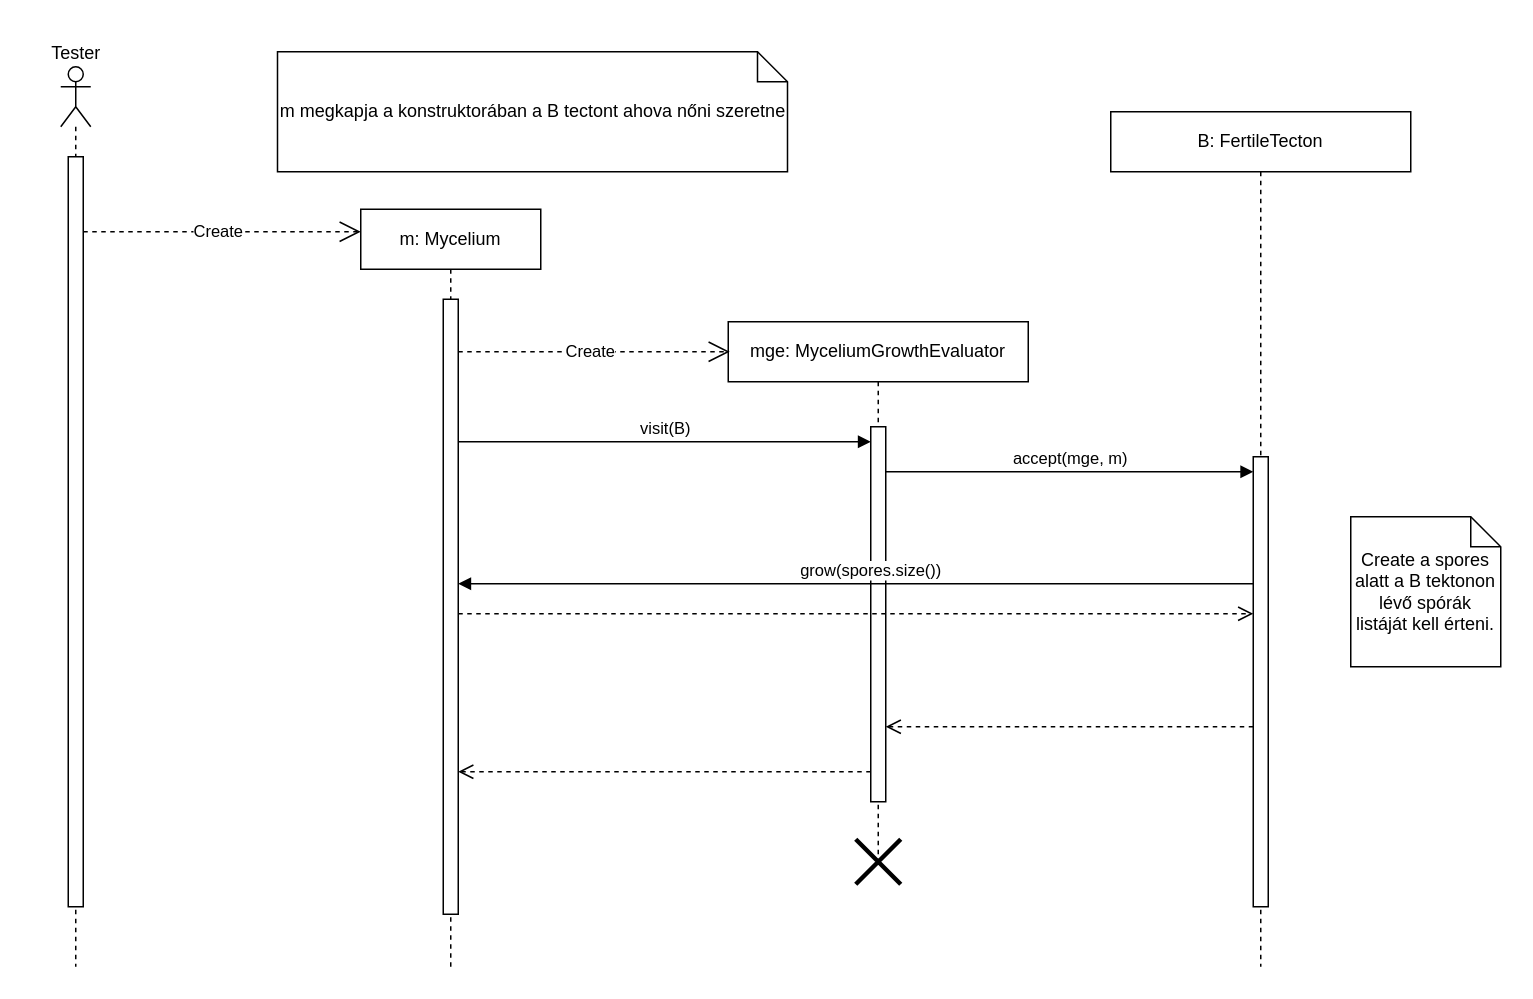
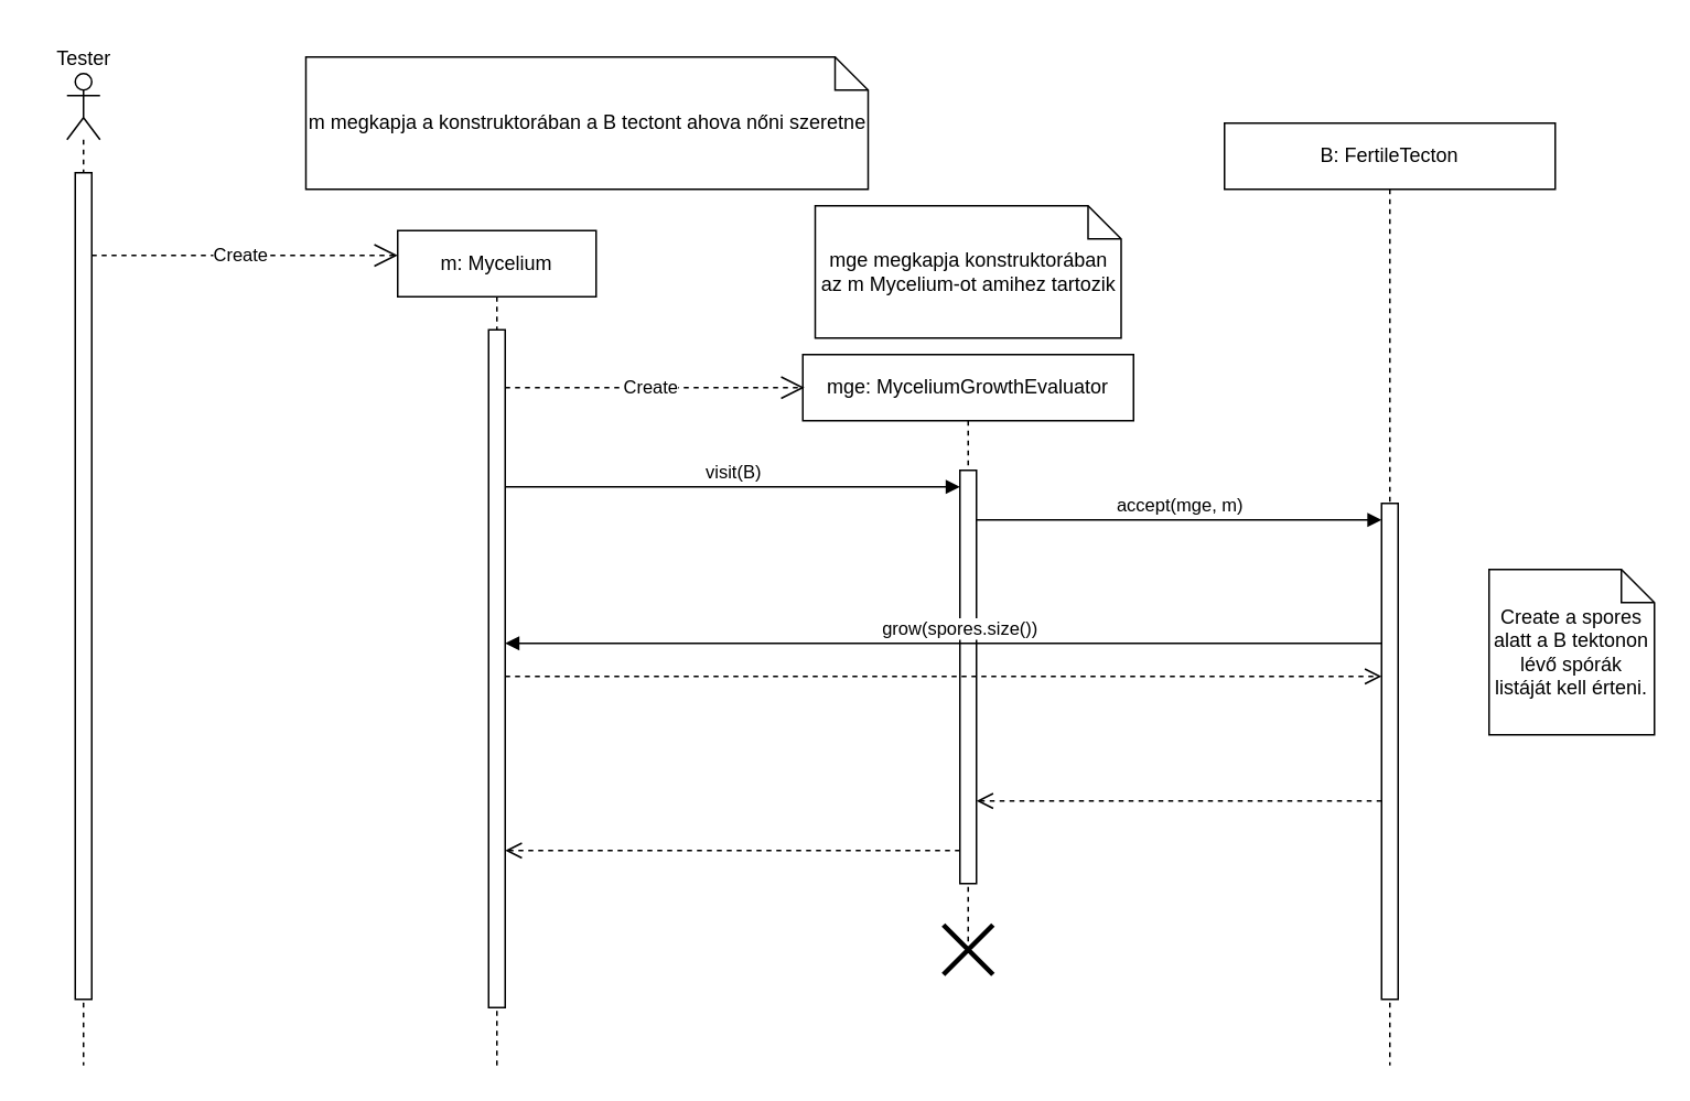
+ <mxCell id="18" value="mge megkapja konstruktorában az m Mycelium-ot amihez tartozik" style="shape=note;size=20;whiteSpace=wrap;html=1;" parent="1" vertex="1"><mxGeometry x="492.5" y="124" width="185" height="80" as="geometry" /></mxCell>
